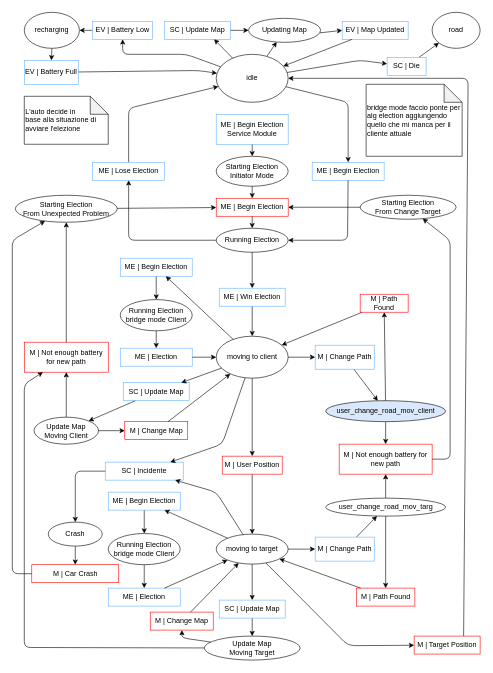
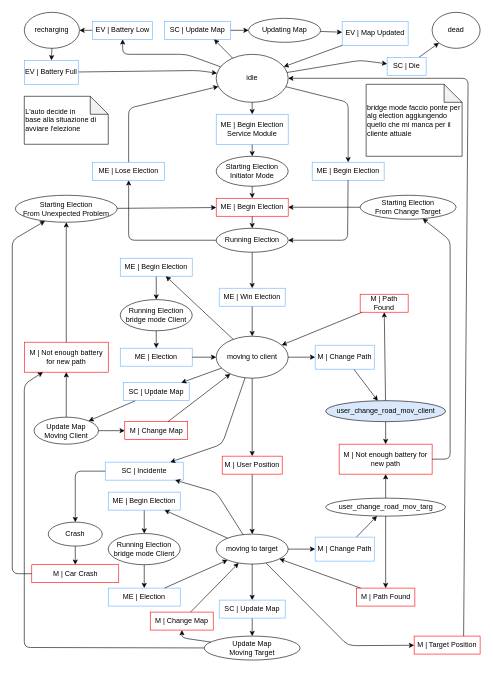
- <mxCell id="95" value="EV | Map Updated" style="rounded=0;whiteSpace=wrap;html=1;strokeColor=#66B2FF;fillColor=none;" vertex="1" parent="1"><mxGeometry x="570" y="35" width="110" height="30" as="geometry" /></mxCell>
+ <mxCell id="95" value="EV | Map Updated" style="rounded=0;whiteSpace=wrap;html=1;strokeColor=#66B2FF;fillColor=none;" vertex="1" parent="1"><mxGeometry x="570" y="35" width="110" height="40" as="geometry" /></mxCell>
- <mxCell id="3" value="road" style="ellipse;whiteSpace=wrap;html=1;" parent="1" vertex="1"><mxGeometry x="720" y="20" width="80" height="60" as="geometry" /></mxCell>
+ <mxCell id="3" value="dead" style="ellipse;whiteSpace=wrap;html=1;" parent="1" vertex="1"><mxGeometry x="720" y="20" width="80" height="60" as="geometry" /></mxCell>
- <mxCell id="7" value="" style="endArrow=classic;html=1;" parent="1" source="2" target="94" edge="1"><mxGeometry width="50" height="50" relative="1" as="geometry"><mxPoint x="170" y="230" as="sourcePoint" /><mxPoint x="170" y="260" as="targetPoint" /></mxGeometry></mxCell>
+ <mxCell id="7" value="" style="endArrow=classic;html=1;" parent="1" source="2" target="8" edge="1"><mxGeometry width="50" height="50" relative="1" as="geometry"><mxPoint x="170" y="230" as="sourcePoint" /><mxPoint x="170" y="260" as="targetPoint" /></mxGeometry></mxCell>
